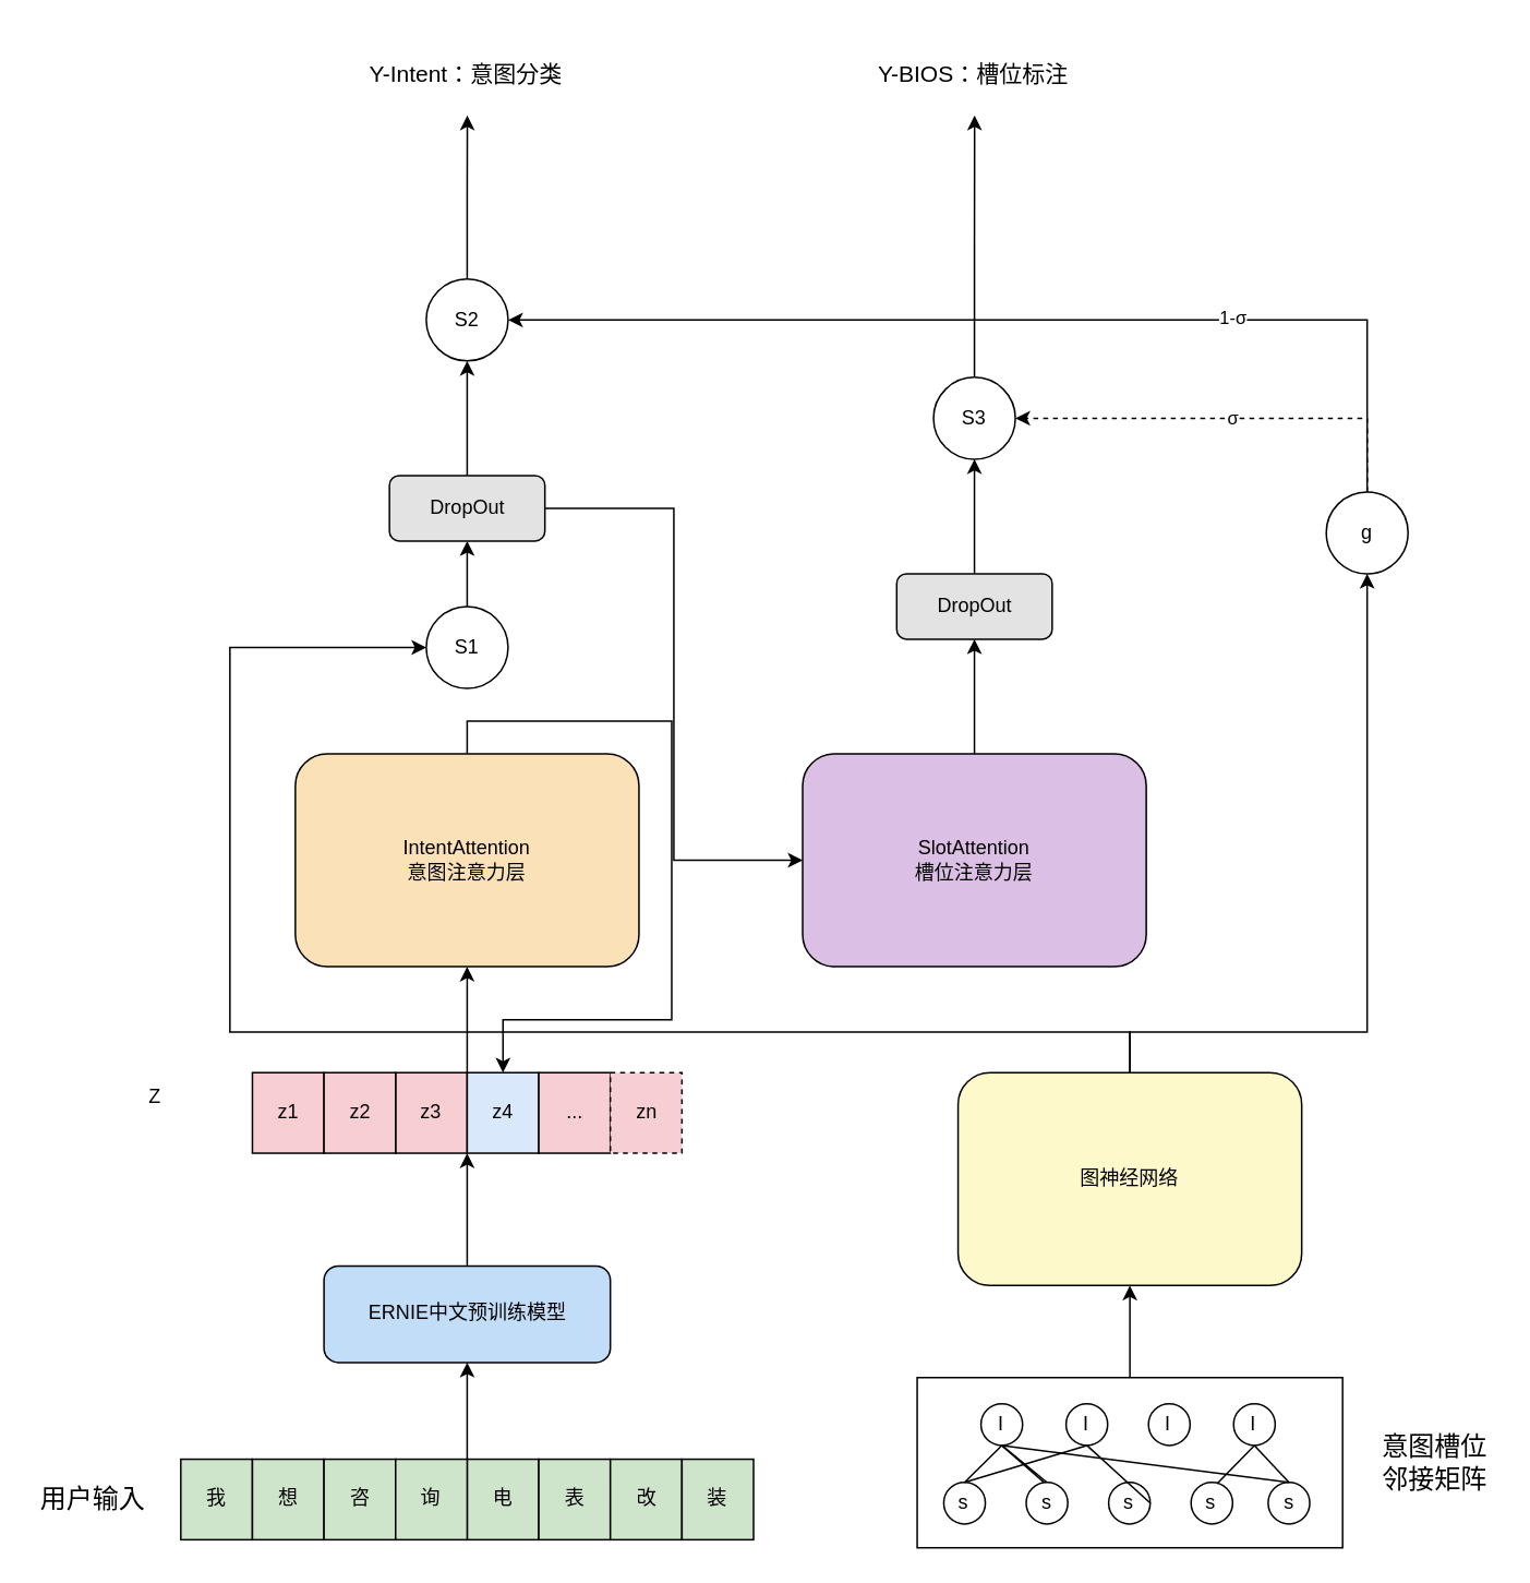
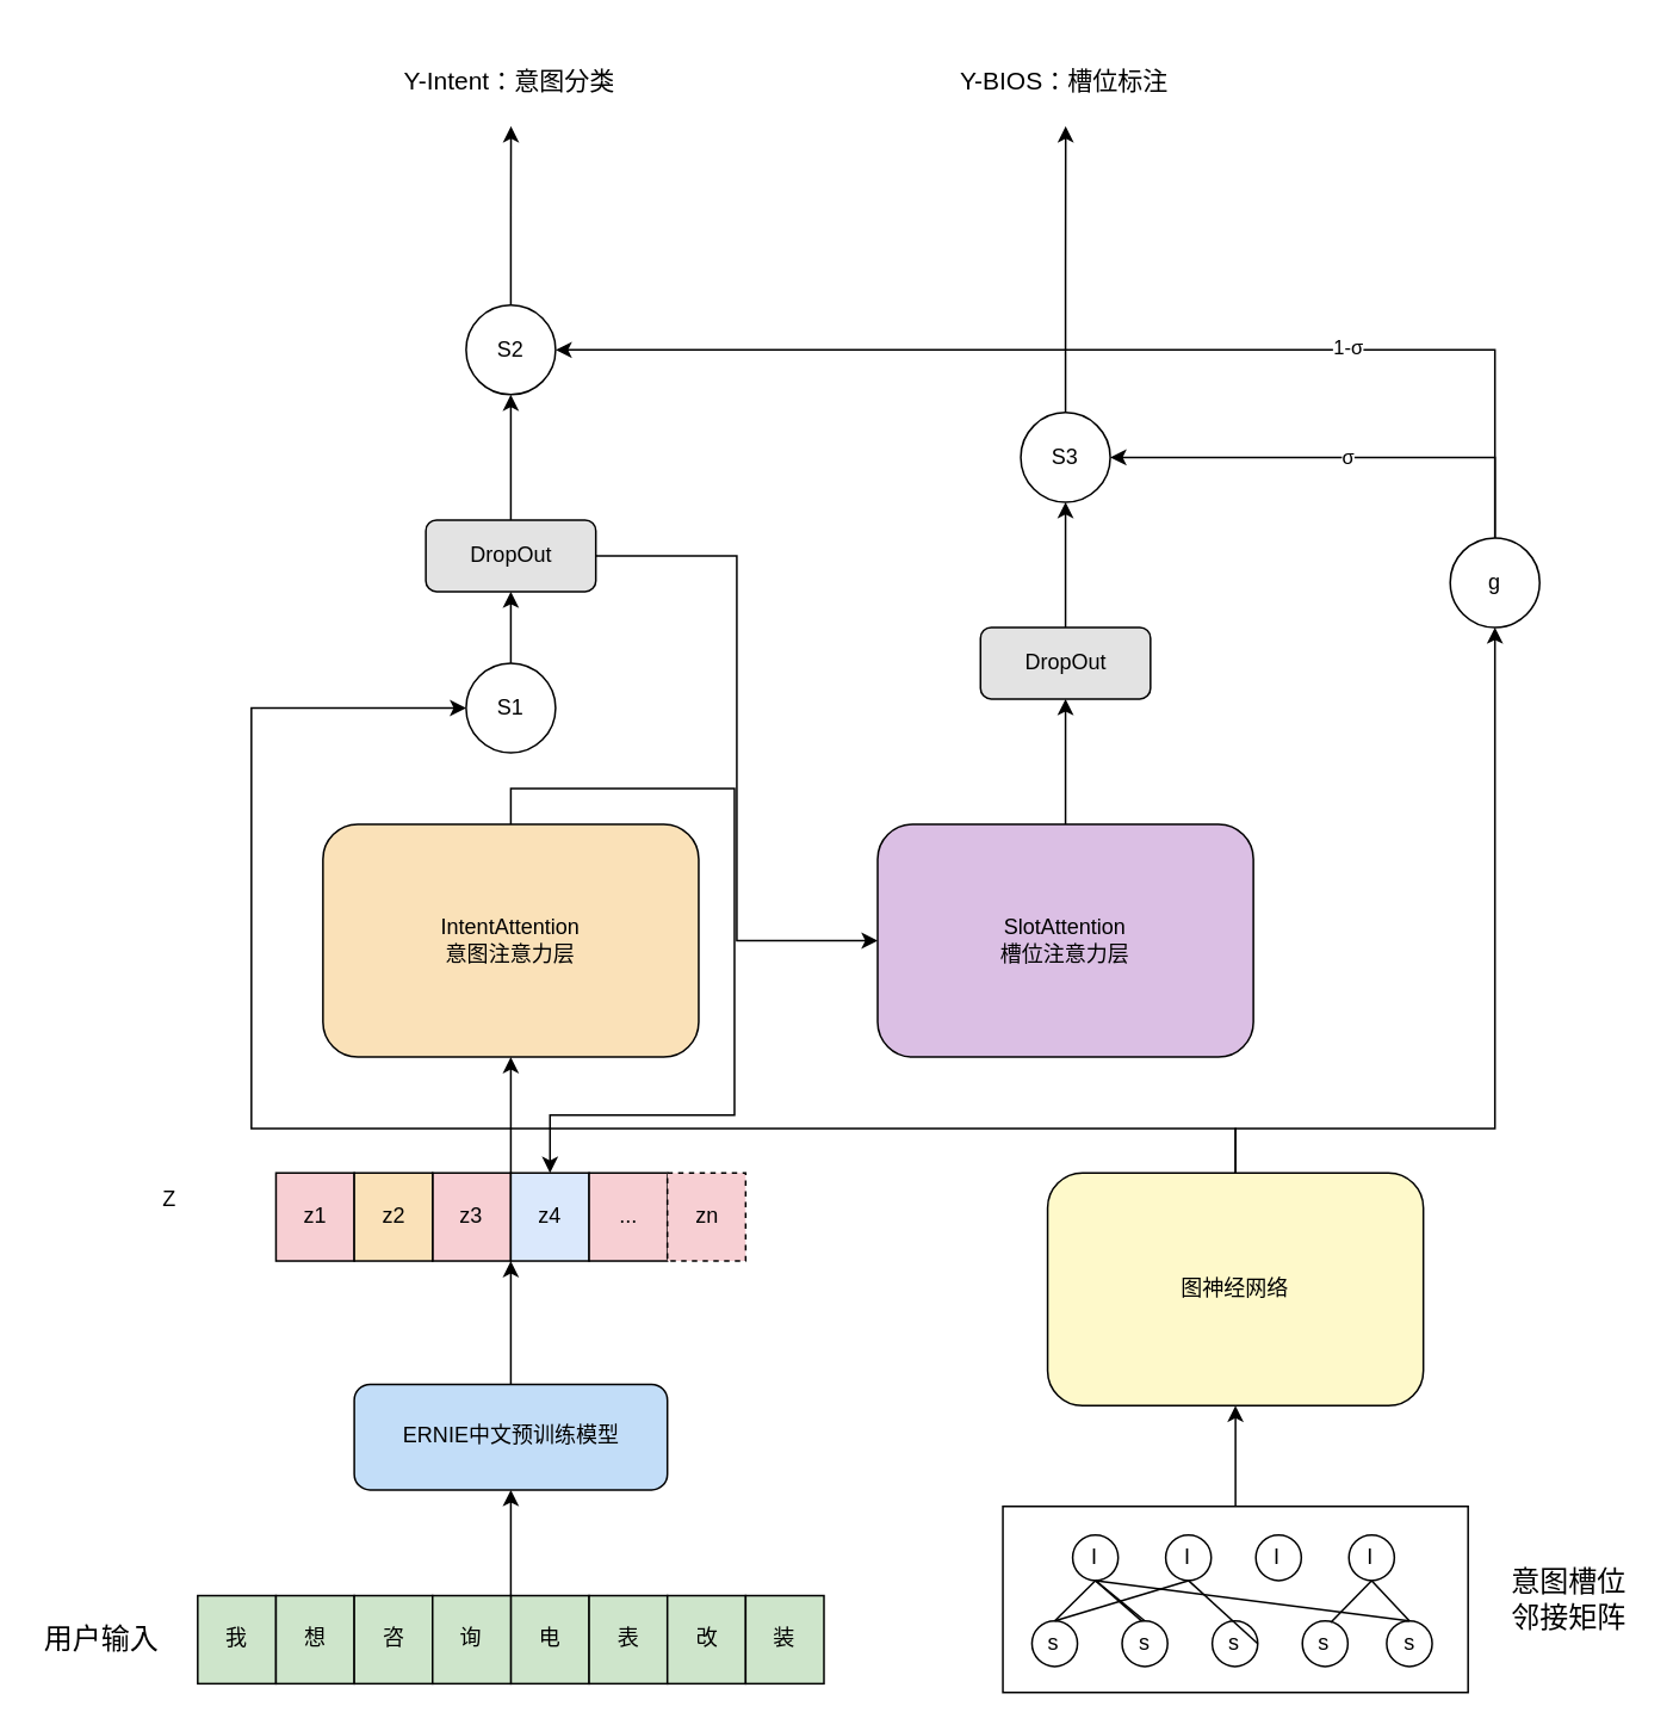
- <mxCell id="56" style="edgeStyle=orthogonalEdgeStyle;rounded=0;orthogonalLoop=1;jettySize=auto;html=1;exitX=0.5;exitY=0;exitDx=0;exitDy=0;entryX=1;entryY=0.5;entryDx=0;entryDy=0;dashed=1;" edge="1" parent="1" source="60" target="53"><mxGeometry relative="1" as="geometry" /></mxCell>
+ <mxCell id="56" style="edgeStyle=orthogonalEdgeStyle;rounded=0;orthogonalLoop=1;jettySize=auto;html=1;exitX=0.5;exitY=0;exitDx=0;exitDy=0;entryX=1;entryY=0.5;entryDx=0;entryDy=0;" edge="1" parent="1" source="60" target="53"><mxGeometry relative="1" as="geometry" /></mxCell>
- <mxCell id="21" value="z2" style="rounded=0;whiteSpace=wrap;html=1;fillColor=#F7CFD3;container=0;" vertex="1" parent="15"><mxGeometry x="43.75" width="43.75" height="49.194" as="geometry" /></mxCell>
+ <mxCell id="21" value="z2" style="rounded=0;whiteSpace=wrap;html=1;fillColor=#fae1b8;container=0;" vertex="1" parent="15"><mxGeometry x="43.75" width="43.75" height="49.194" as="geometry" /></mxCell>
